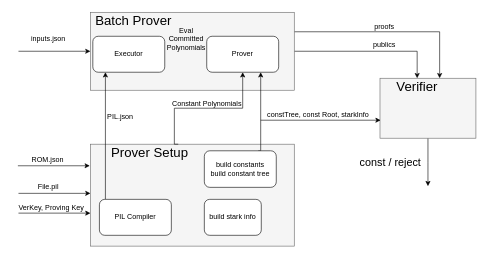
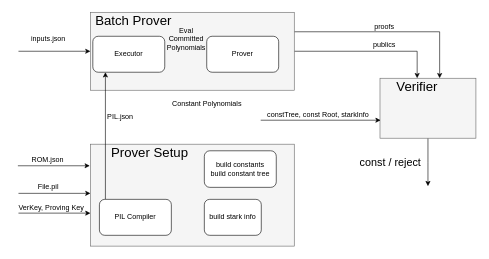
- <mxCell id="26" style="edgeStyle=orthogonalEdgeStyle;rounded=0;orthogonalLoop=1;jettySize=auto;html=1;exitX=0.75;exitY=0;exitDx=0;exitDy=0;entryX=0.75;entryY=1;entryDx=0;entryDy=0;" edge="1" parent="1" source="27" target="21"><mxGeometry relative="1" as="geometry"><Array as="points"><mxPoint x="434" y="251" /></Array></mxGeometry></mxCell>
- <mxCell id="9" style="edgeStyle=orthogonalEdgeStyle;rounded=0;orthogonalLoop=1;jettySize=auto;html=1;exitX=0.75;exitY=0;exitDx=0;exitDy=0;entryX=0.5;entryY=1;entryDx=0;entryDy=0;" edge="1" parent="1" source="10" target="21"><mxGeometry relative="1" as="geometry"><Array as="points"><mxPoint x="290" y="240" /><mxPoint x="290" y="180" /><mxPoint x="404" y="180" /></Array></mxGeometry></mxCell>
